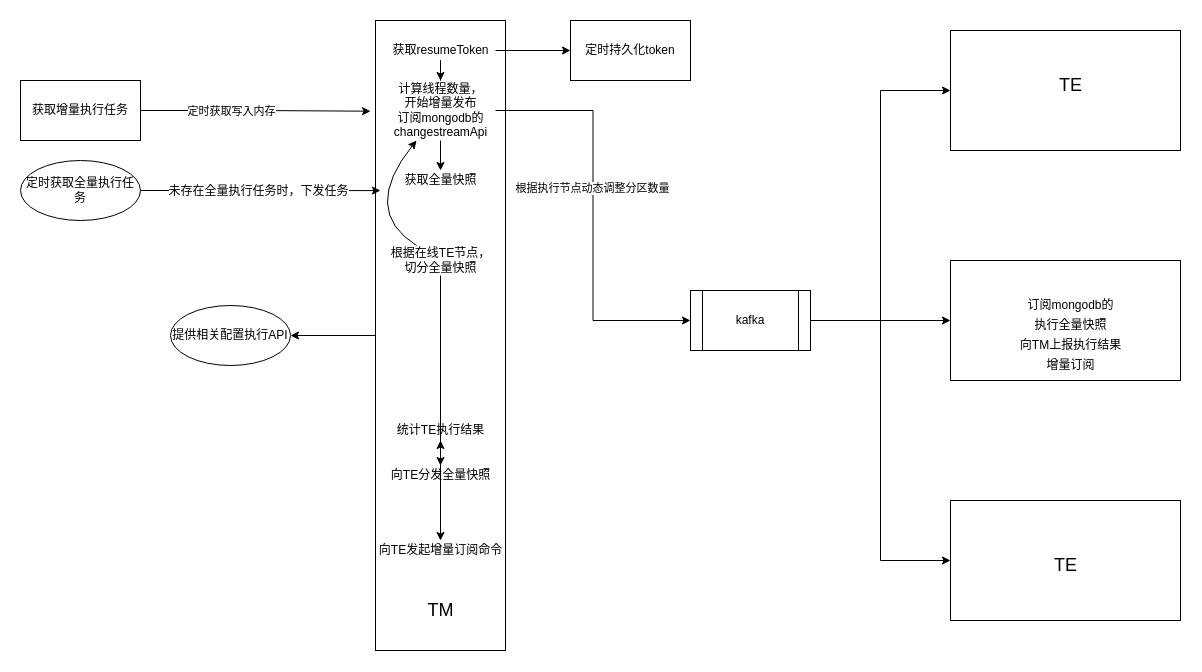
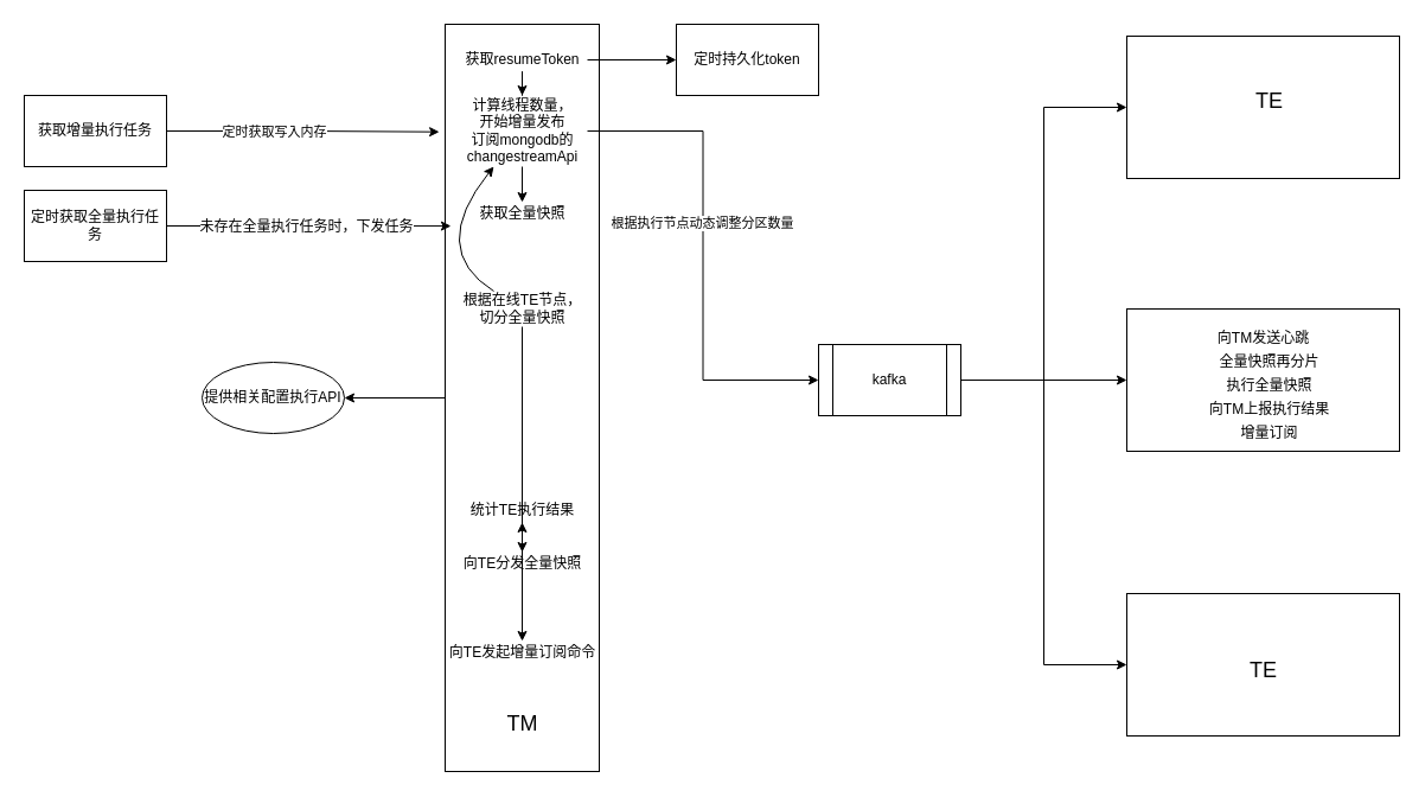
- <mxCell id="38" value="定时获取全量执行任务" style="ellipse;whiteSpace=wrap;html=1;" vertex="1" parent="1"><mxGeometry x="20" y="160" width="120" height="60" as="geometry" /></mxCell>
+ <mxCell id="38" value="定时获取全量执行任务" style="whiteSpace=wrap;html=1;" vertex="1" parent="1"><mxGeometry x="20" y="160" width="120" height="60" as="geometry" /></mxCell>
+ <mxCell id="30" value="向TM发送心跳" style="text;html=1;align=center;verticalAlign=middle;resizable=0;points=[];autosize=1;strokeColor=none;fillColor=none;" vertex="1" parent="1"><mxGeometry x="1020" y="275" width="90" height="20" as="geometry" /></mxCell>
- <mxCell id="31" value="订阅mongodb的" style="text;html=1;align=center;verticalAlign=middle;resizable=0;points=[];autosize=1;strokeColor=none;fillColor=none;" vertex="1" parent="1"><mxGeometry x="1020" y="295" width="100" height="20" as="geometry" /></mxCell>
+ <mxCell id="31" value="全量快照再分片" style="text;html=1;align=center;verticalAlign=middle;resizable=0;points=[];autosize=1;strokeColor=none;fillColor=none;" vertex="1" parent="1"><mxGeometry x="1020" y="295" width="100" height="20" as="geometry" /></mxCell>
